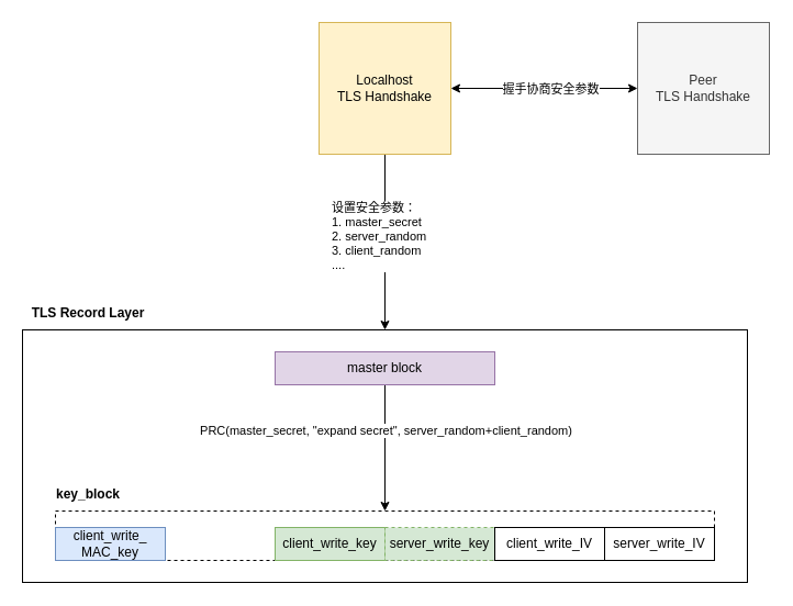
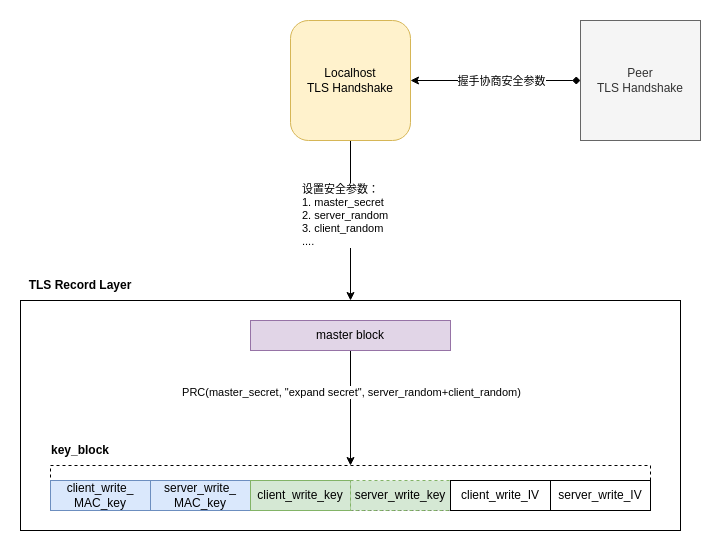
- <mxCell id="8" value="Localhost&lt;br&gt;TLS Handshake" style="rounded=0;whiteSpace=wrap;html=1;fillColor=#fff2cc;strokeColor=#d6b656;" vertex="1" parent="1"><mxGeometry x="290" y="20" width="120" height="120" as="geometry" /></mxCell>
+ <mxCell id="8" value="Localhost&lt;br&gt;TLS Handshake" style="whiteSpace=wrap;html=1;fillColor=#fff2cc;strokeColor=#d6b656;rounded=1;" vertex="1" parent="1"><mxGeometry x="290" y="20" width="120" height="120" as="geometry" /></mxCell>
- <mxCell id="6" style="edgeStyle=orthogonalEdgeStyle;rounded=0;orthogonalLoop=1;jettySize=auto;html=1;exitX=1;exitY=0.5;exitDx=0;exitDy=0;startArrow=classic;startFill=1;" edge="1" parent="1" source="8" target="9"><mxGeometry relative="1" as="geometry" /></mxCell>
+ <mxCell id="6" style="edgeStyle=orthogonalEdgeStyle;rounded=0;orthogonalLoop=1;jettySize=auto;html=1;exitX=1;exitY=0.5;exitDx=0;exitDy=0;startArrow=classic;startFill=1;endArrow=diamond;" edge="1" parent="1" source="8" target="9"><mxGeometry relative="1" as="geometry" /></mxCell>
+ <mxCell id="14" value="server_write_&lt;br&gt;MAC_key" style="rounded=0;whiteSpace=wrap;html=1;fillColor=#dae8fc;strokeColor=#6c8ebf;" vertex="1" parent="1"><mxGeometry x="150" y="480" width="100" height="30" as="geometry" /></mxCell>
